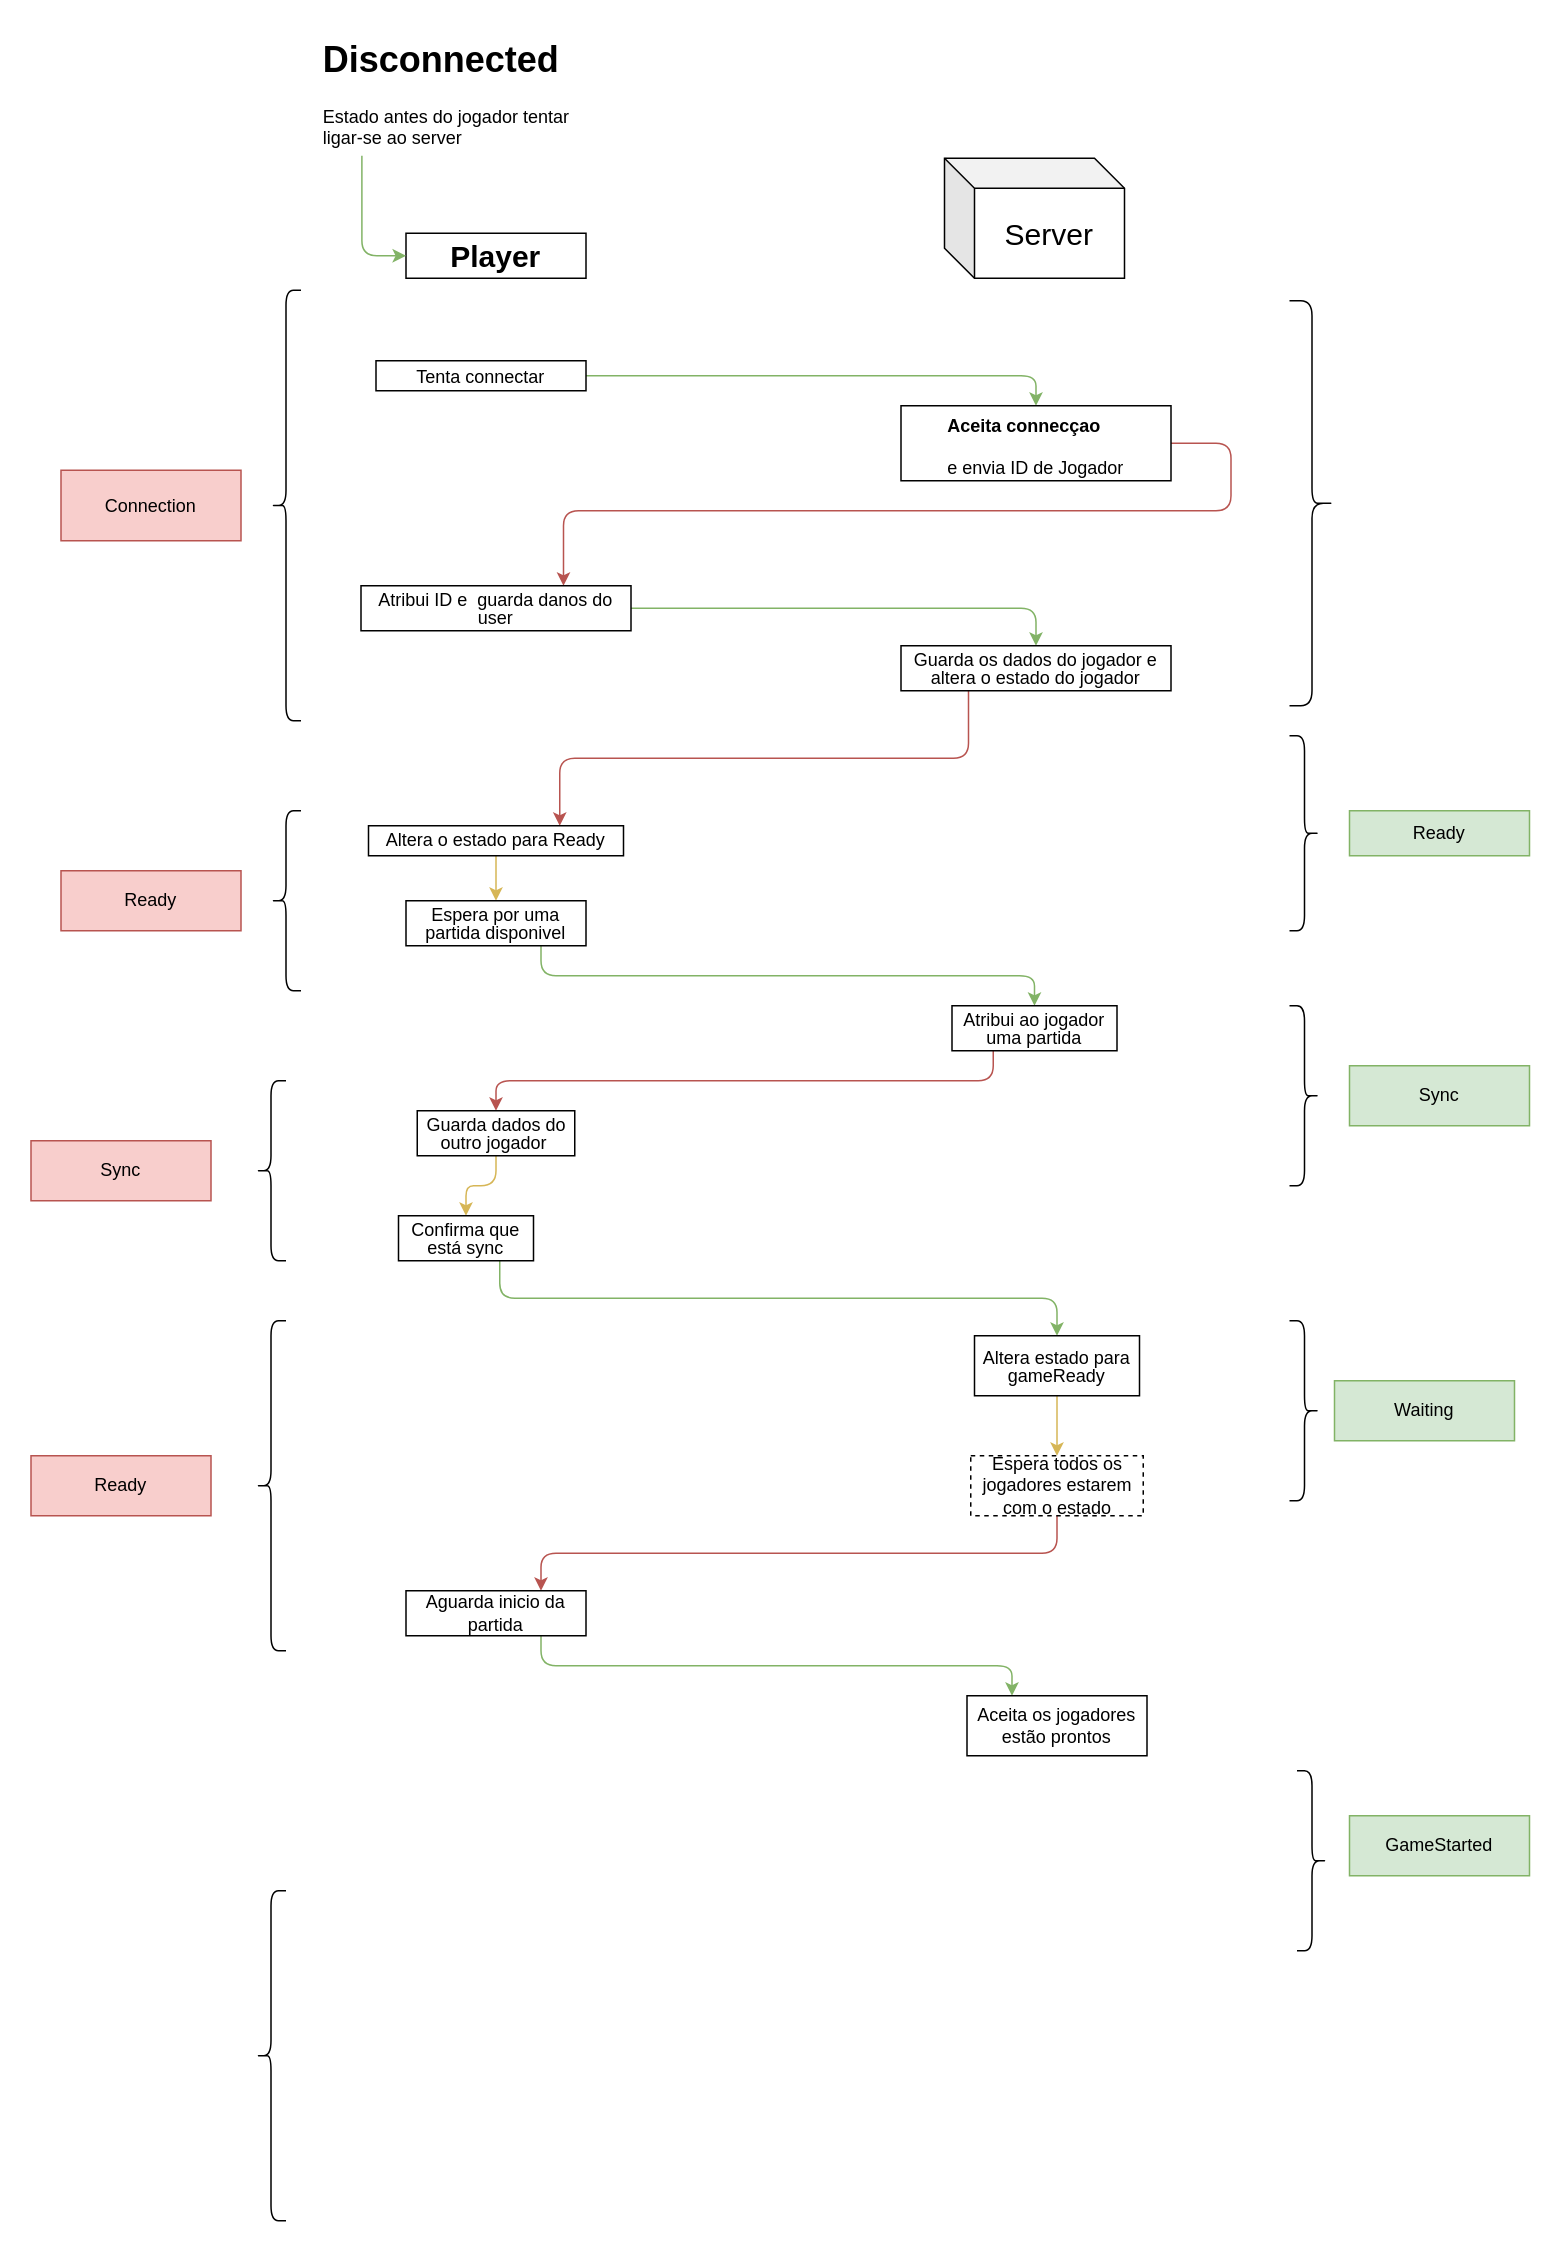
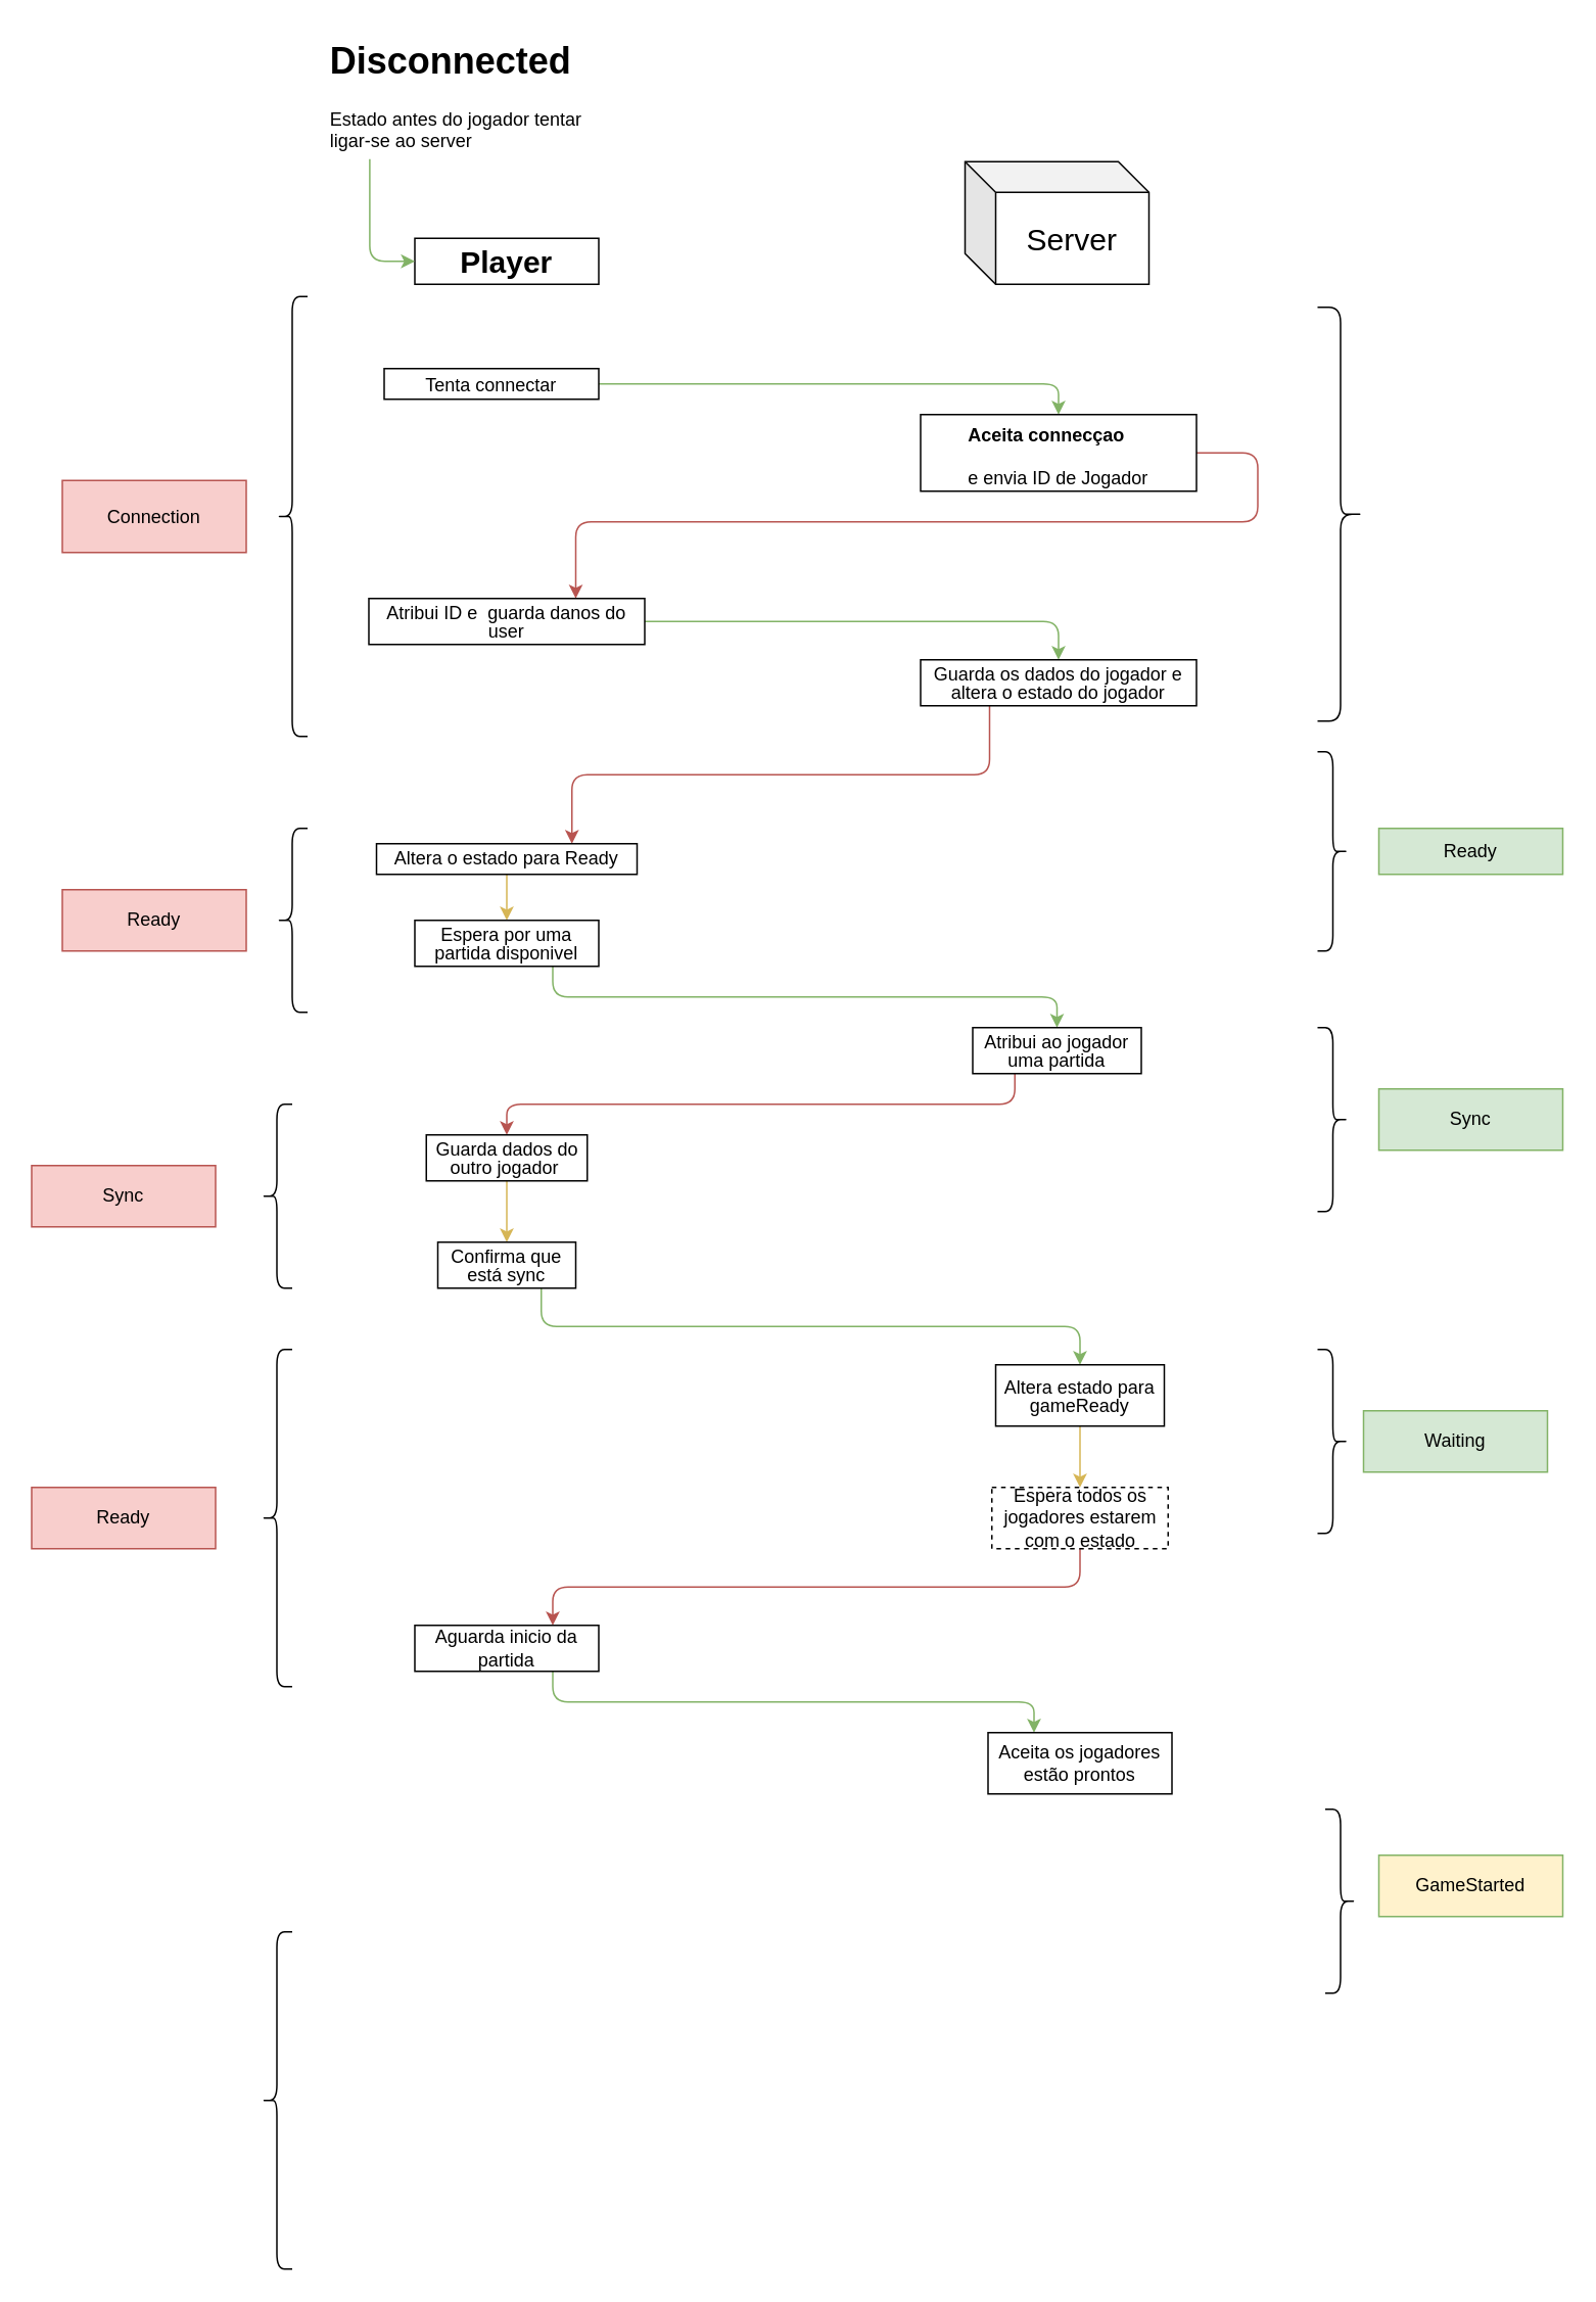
- <mxCell id="34" value="&lt;p style=&quot;line-height: 100%&quot;&gt;Confirma que está sync&lt;/p&gt;" style="text;html=1;strokeColor=#000000;fillColor=none;align=center;verticalAlign=middle;whiteSpace=wrap;rounded=0;fontFamily=Helvetica;fontColor=#000000;" parent="1" vertex="1"><mxGeometry x="265" y="810" width="90" height="30" as="geometry" /></mxCell>
+ <mxCell id="34" value="&lt;p style=&quot;line-height: 100%&quot;&gt;Confirma que está sync&lt;/p&gt;" style="text;html=1;strokeColor=#000000;fillColor=none;align=center;verticalAlign=middle;whiteSpace=wrap;rounded=0;fontFamily=Helvetica;fontColor=#000000;" parent="1" vertex="1"><mxGeometry x="285" y="810" width="90" height="30" as="geometry" /></mxCell>
- <mxCell id="47" value="GameStarted" style="rounded=0;whiteSpace=wrap;html=1;strokeColor=#82b366;fontFamily=Helvetica;fillColor=#d5e8d4;" parent="1" vertex="1"><mxGeometry x="899" y="1210" width="120" height="40" as="geometry" /></mxCell>
+ <mxCell id="47" value="GameStarted" style="rounded=0;whiteSpace=wrap;html=1;strokeColor=#82b366;fontFamily=Helvetica;fillColor=#fff2cc;" parent="1" vertex="1"><mxGeometry x="899" y="1210" width="120" height="40" as="geometry" /></mxCell>
